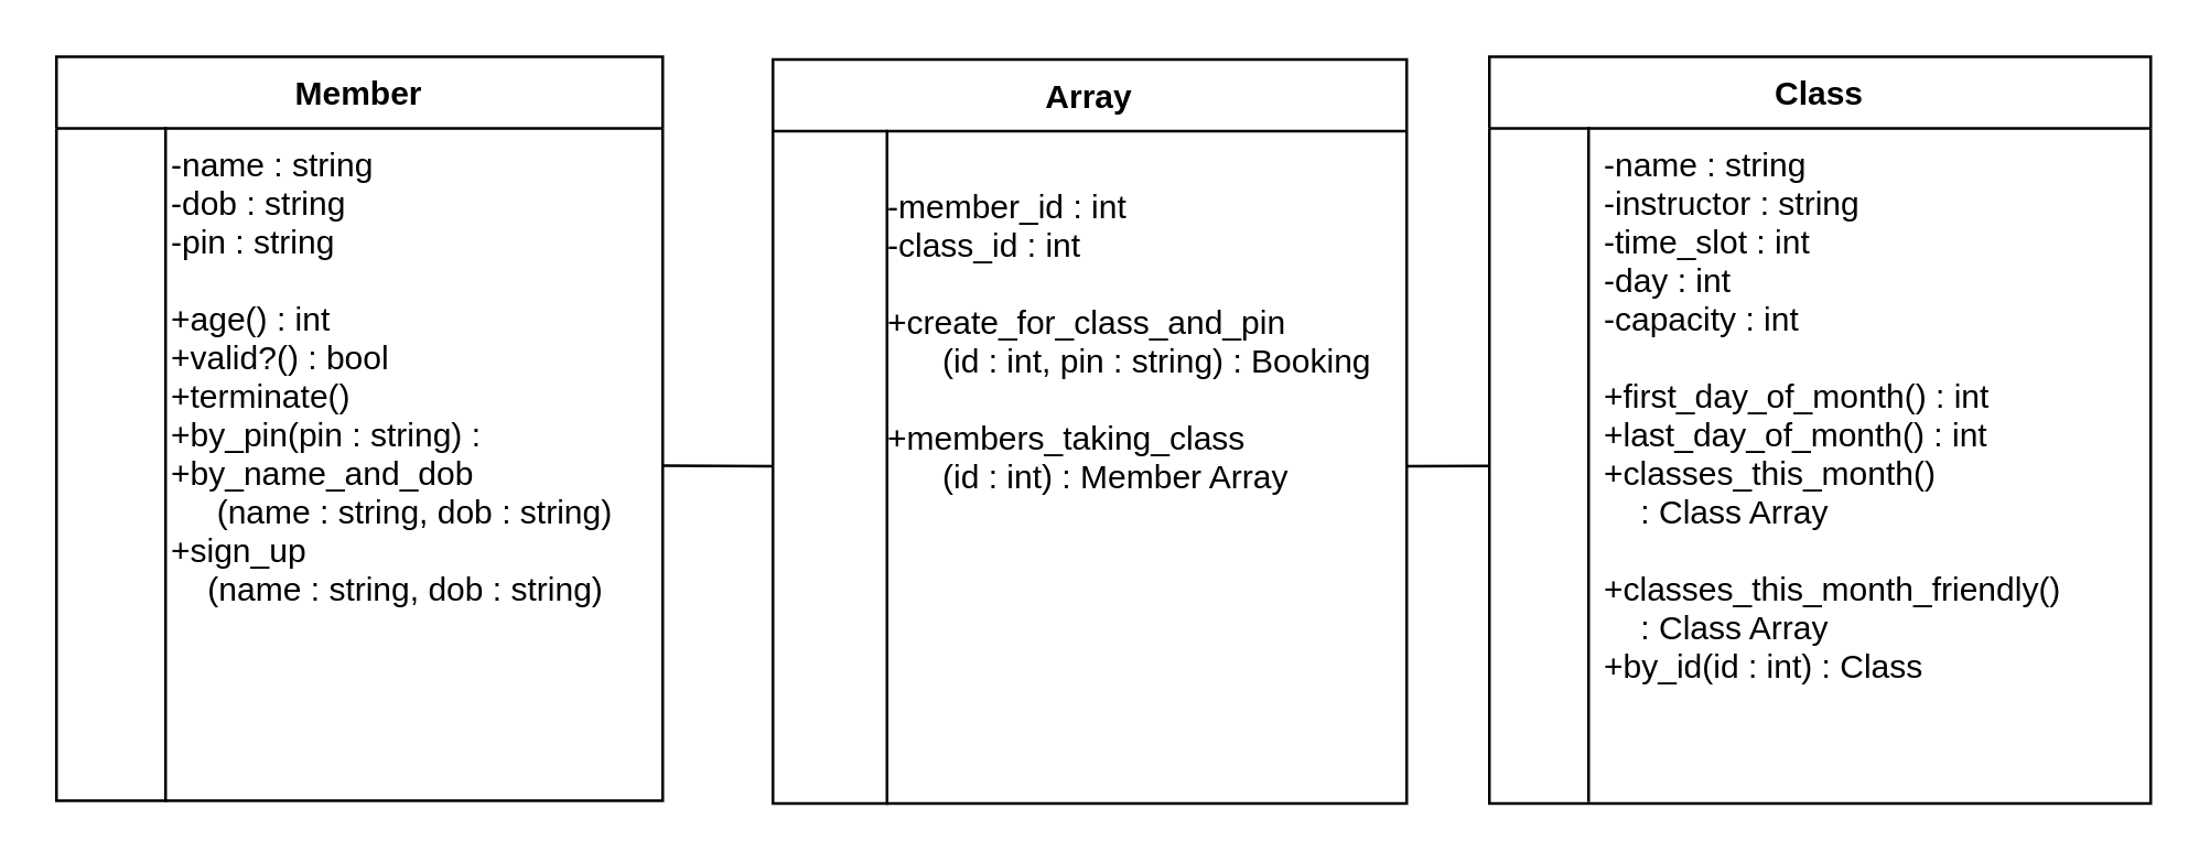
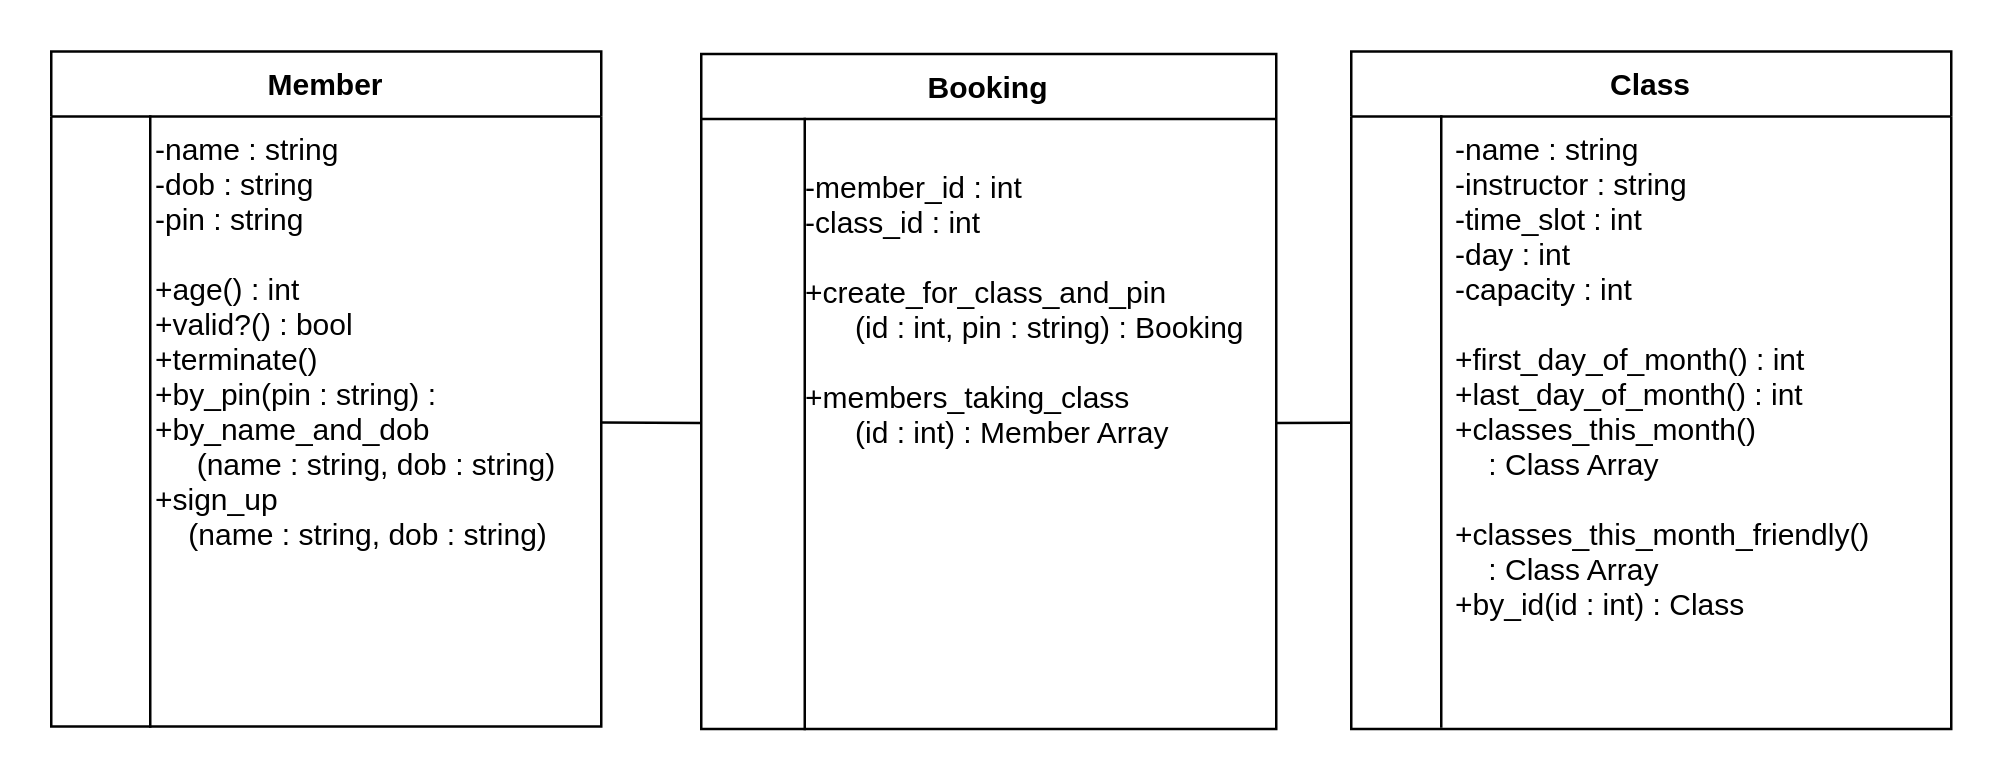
- <mxCell id="8" value="Array" style="swimlane;fontStyle=1;childLayout=stackLayout;horizontal=1;startSize=26;horizontalStack=0;resizeParent=1;resizeLast=0;collapsible=1;marginBottom=0;rounded=0;shadow=0;strokeWidth=1;" vertex="1" parent="1"><mxGeometry x="280" y="21" width="230" height="270" as="geometry"><mxRectangle x="20" y="80" width="160" height="26" as="alternateBounds" /></mxGeometry></mxCell>
+ <mxCell id="8" value="Booking" style="swimlane;fontStyle=1;childLayout=stackLayout;horizontal=1;startSize=26;horizontalStack=0;resizeParent=1;resizeLast=0;collapsible=1;marginBottom=0;rounded=0;shadow=0;strokeWidth=1;" vertex="1" parent="1"><mxGeometry x="280" y="21" width="230" height="270" as="geometry"><mxRectangle x="20" y="80" width="160" height="26" as="alternateBounds" /></mxGeometry></mxCell>
